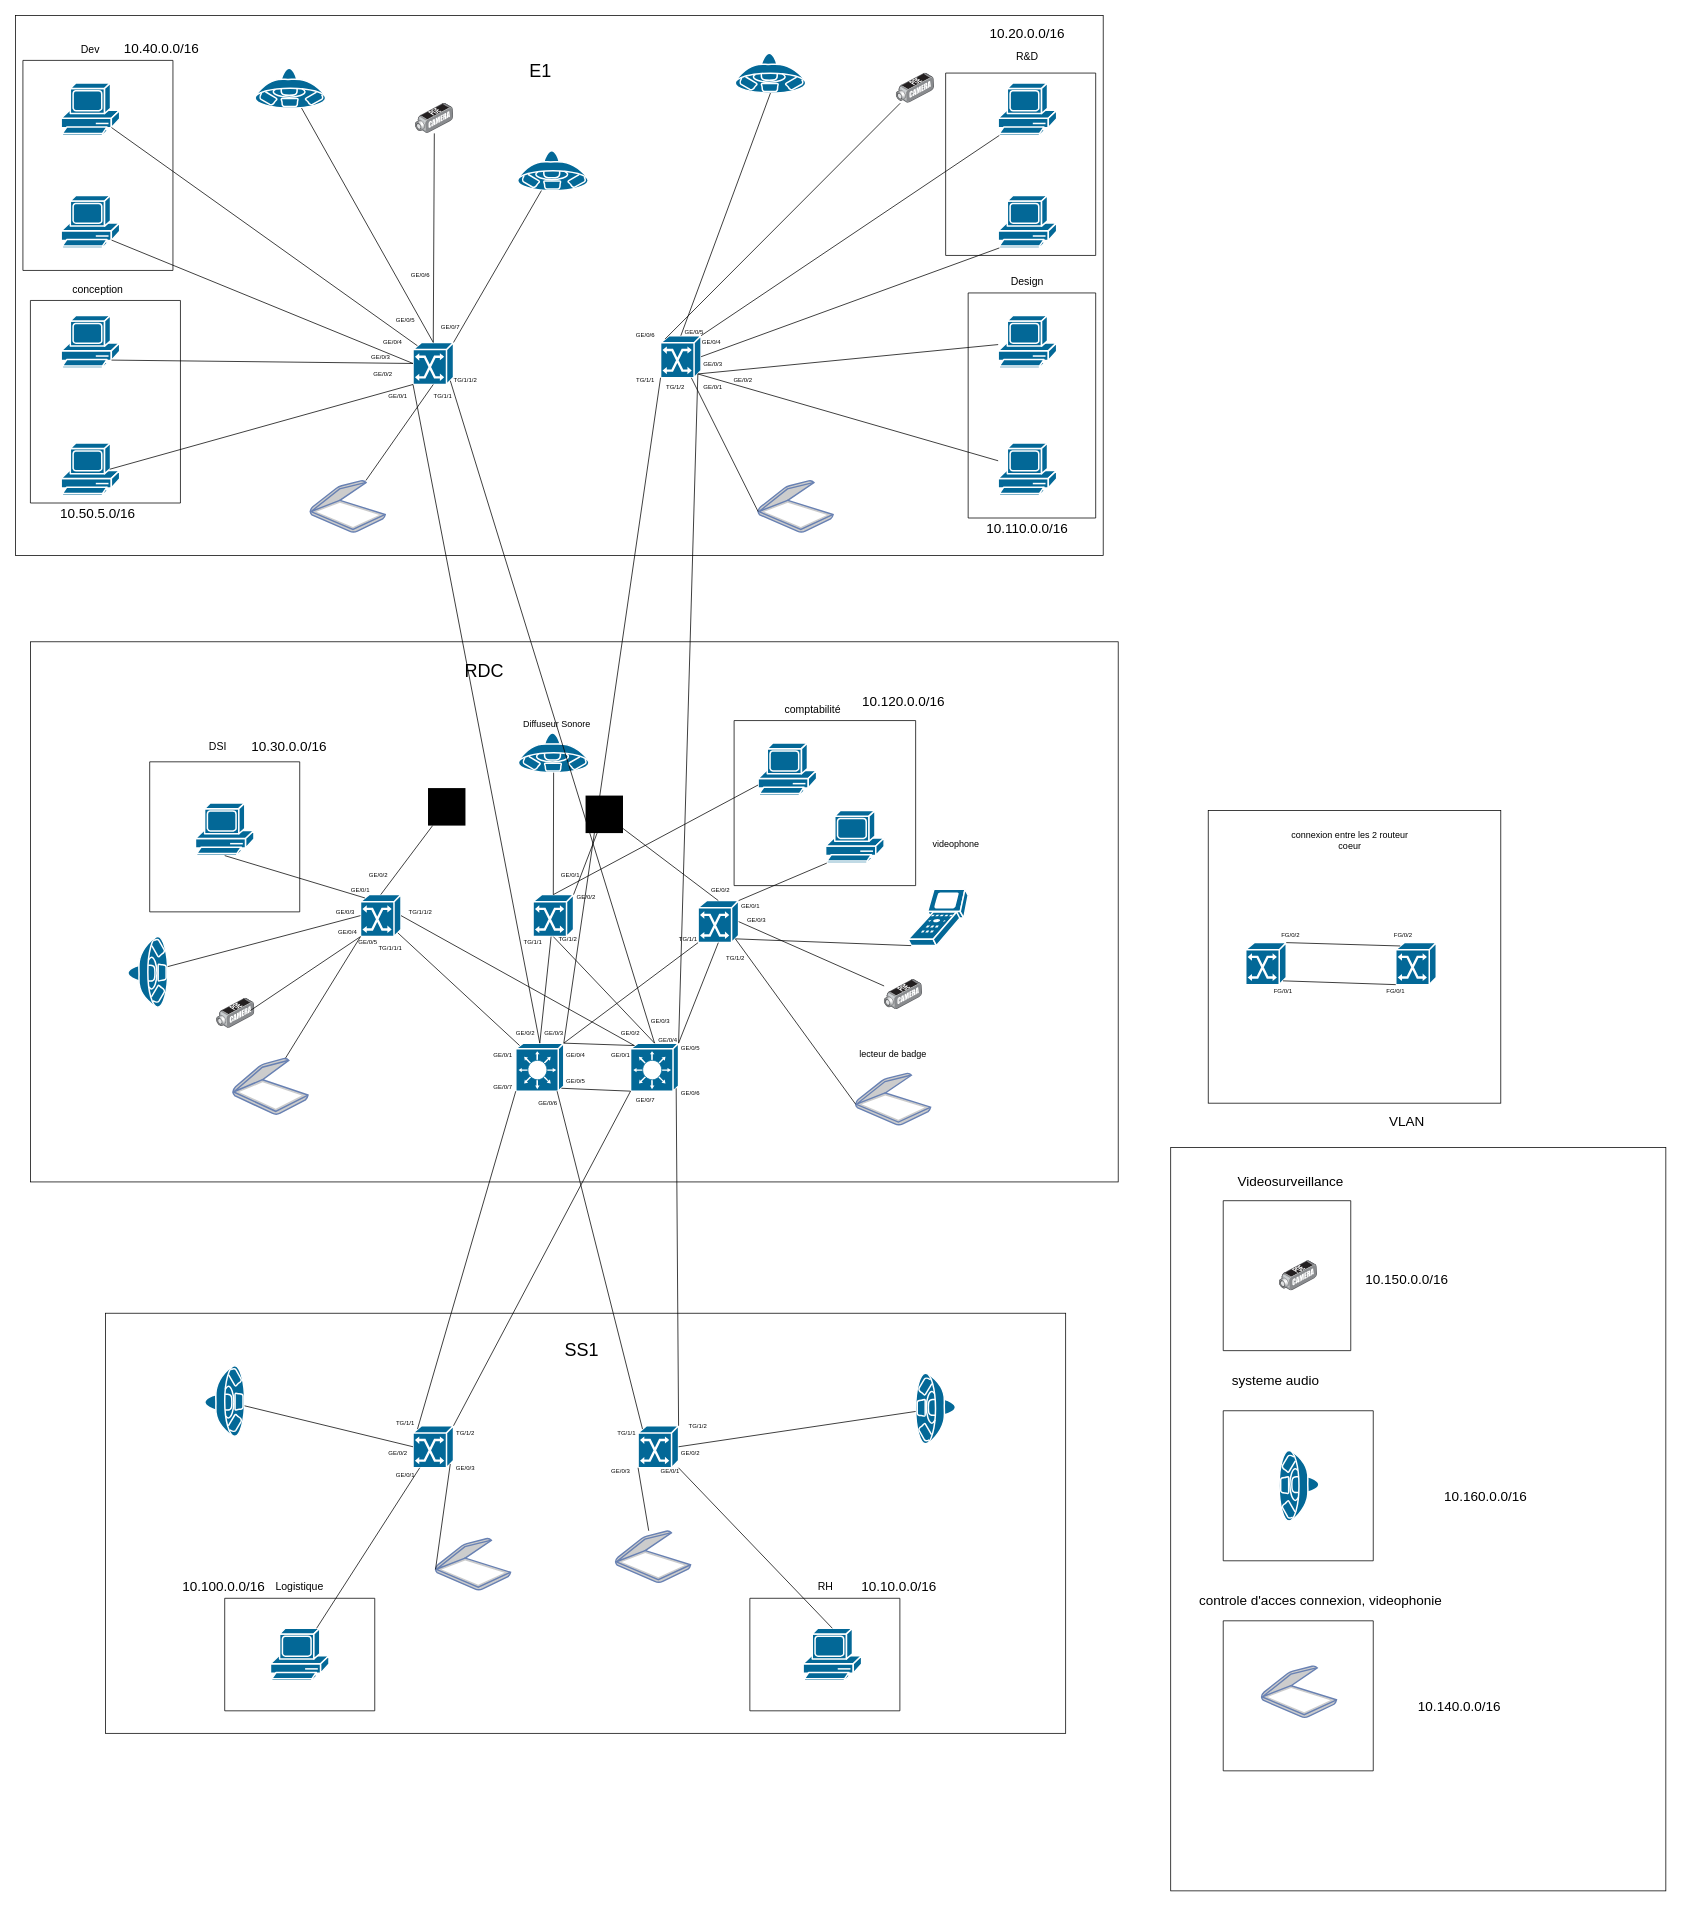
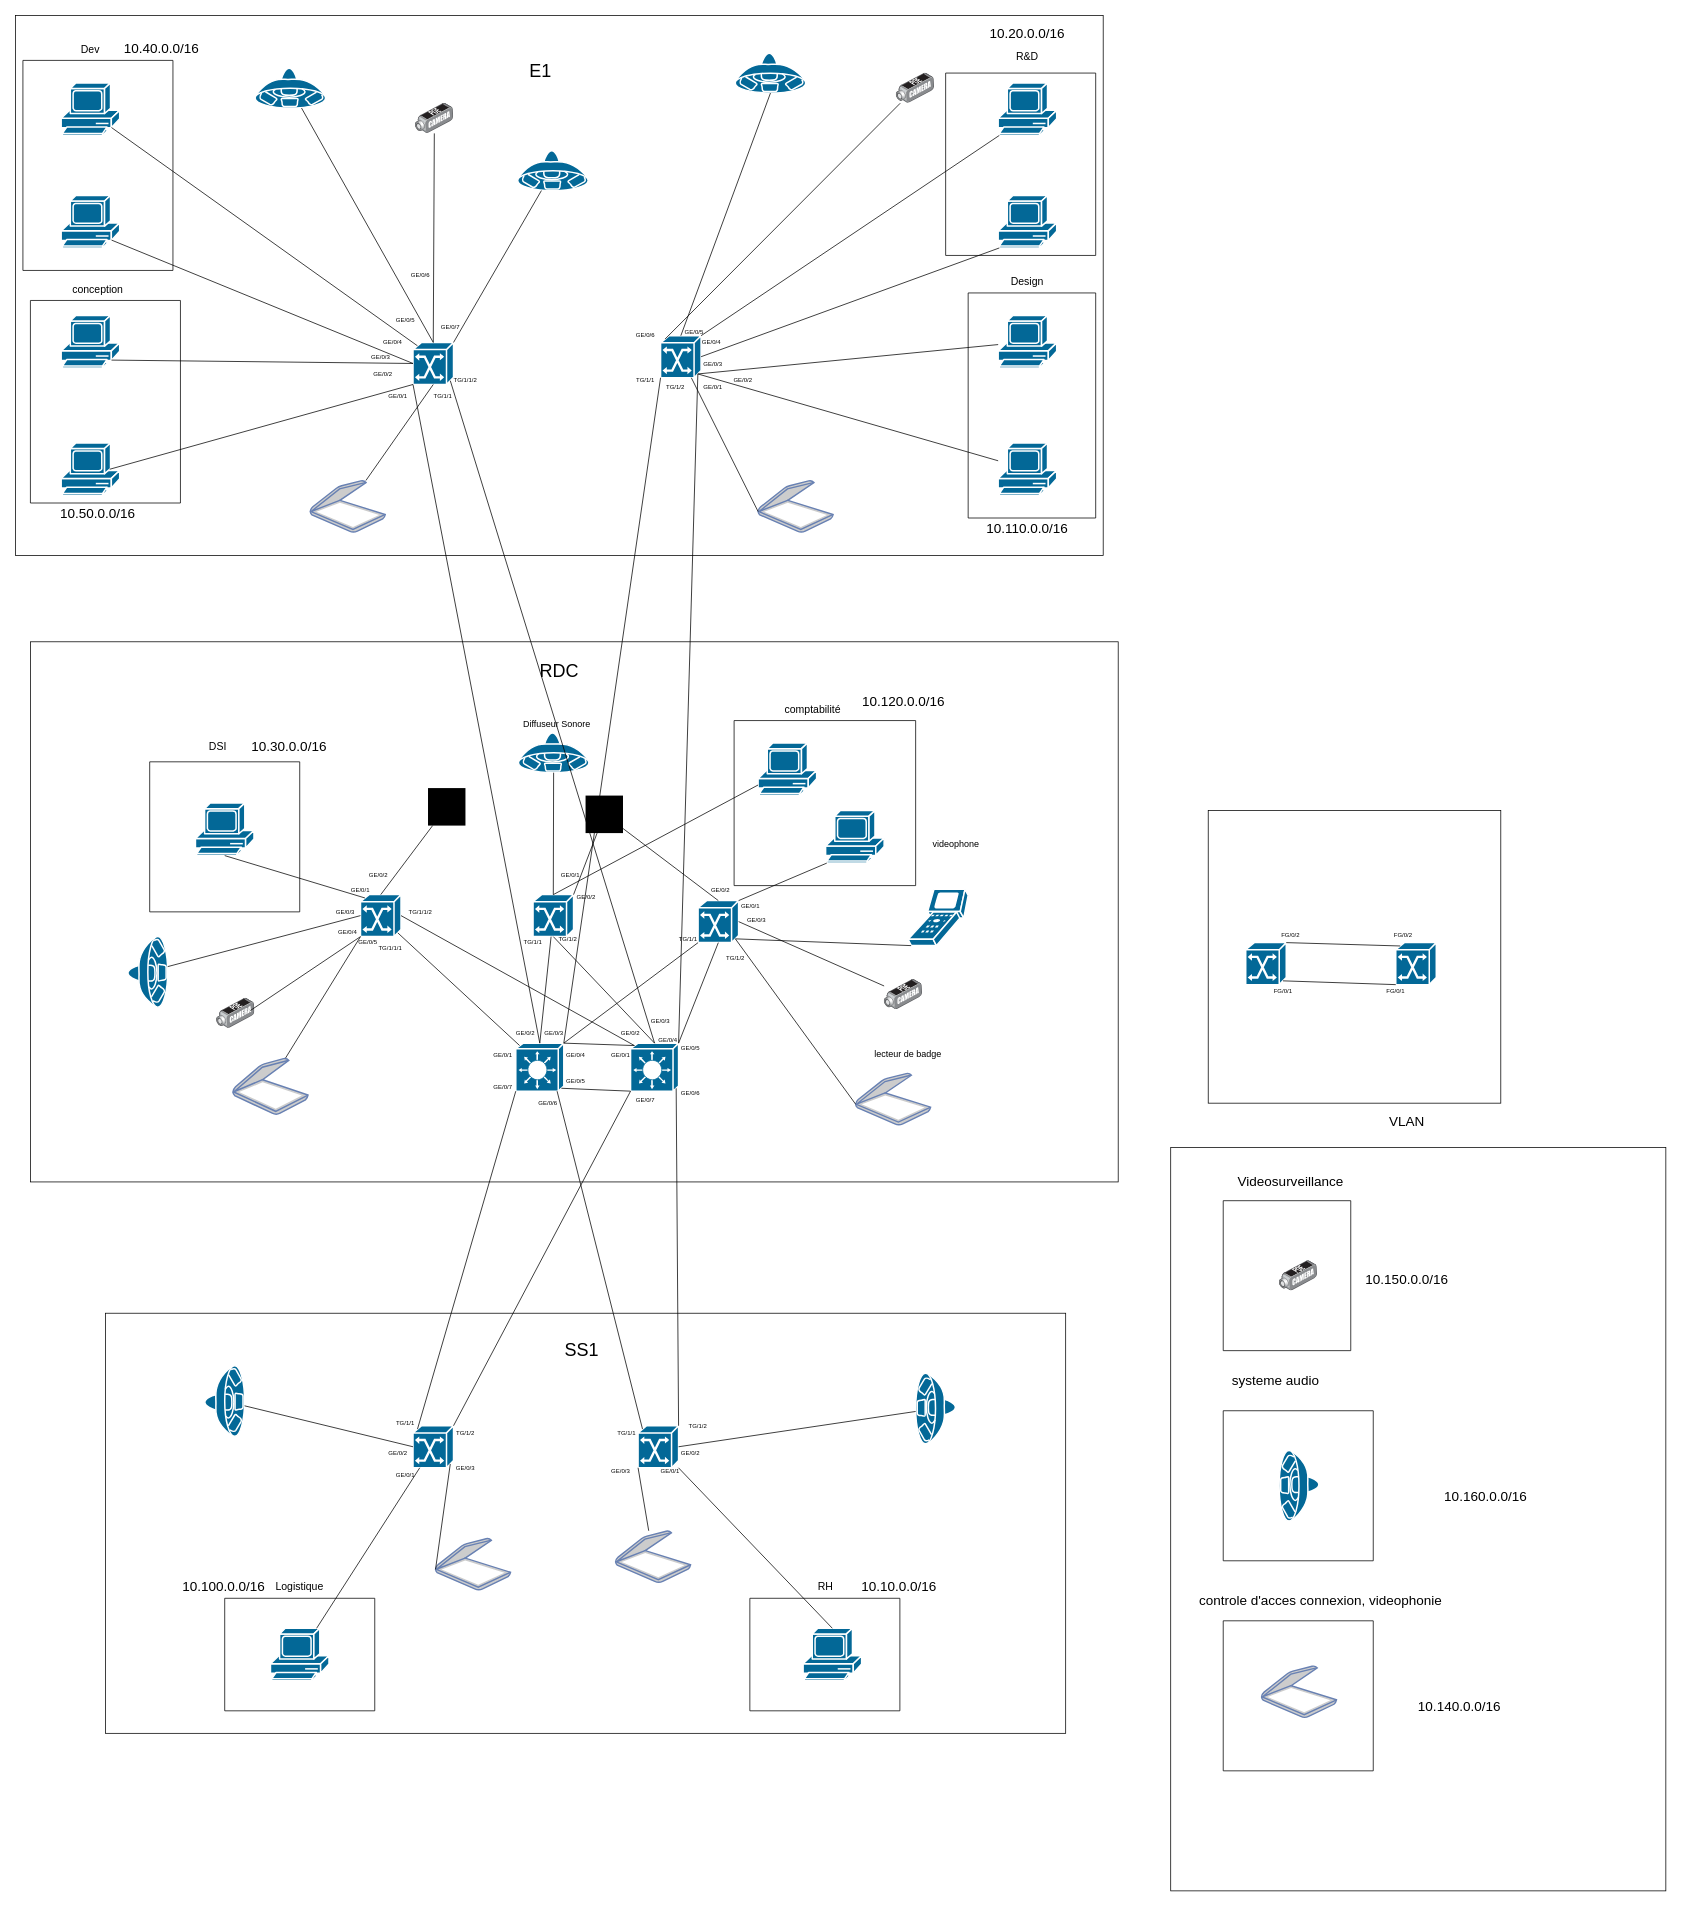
- <mxCell id="121" value="&lt;span style=&quot;font-size: 18px;&quot;&gt;10.50.5.0/16&lt;/span&gt;" style="text;strokeColor=none;align=center;fillColor=none;html=1;verticalAlign=middle;whiteSpace=wrap;rounded=0;" parent="1" vertex="1"><mxGeometry x="66.25" y="670" width="127.5" height="30" as="geometry" /></mxCell>
+ <mxCell id="121" value="&lt;span style=&quot;font-size: 18px;&quot;&gt;10.50.0.0/16&lt;/span&gt;" style="text;strokeColor=none;align=center;fillColor=none;html=1;verticalAlign=middle;whiteSpace=wrap;rounded=0;" parent="1" vertex="1"><mxGeometry x="66.25" y="670" width="127.5" height="30" as="geometry" /></mxCell>
- <mxCell id="3" value="&lt;font style=&quot;font-size: 24px;&quot;&gt;RDC&lt;/font&gt;" style="text;strokeColor=none;align=center;fillColor=none;html=1;verticalAlign=middle;whiteSpace=wrap;rounded=0;" parent="1" vertex="1"><mxGeometry x="600" y="880" width="90" height="30" as="geometry" /></mxCell>
+ <mxCell id="3" value="&lt;font style=&quot;font-size: 24px;&quot;&gt;RDC&lt;/font&gt;" style="text;strokeColor=none;align=center;fillColor=none;html=1;verticalAlign=middle;whiteSpace=wrap;rounded=0;" parent="1" vertex="1"><mxGeometry x="700" y="880" width="90" height="30" as="geometry" /></mxCell>
- <mxCell id="138" value="connexion entre les 2 routeur coeur" style="text;strokeColor=none;align=center;fillColor=none;html=1;verticalAlign=middle;whiteSpace=wrap;rounded=0;" parent="1" vertex="1"><mxGeometry x="1714" y="1090" width="170" height="60" as="geometry" /></mxCell>
- <mxCell id="48" value="lecteur de badge" style="text;strokeColor=none;align=center;fillColor=none;html=1;verticalAlign=middle;whiteSpace=wrap;rounded=0;" parent="1" vertex="1"><mxGeometry x="1135" y="1390" width="110" height="30" as="geometry" /></mxCell>
+ <mxCell id="48" value="lecteur de badge" style="text;strokeColor=none;align=center;fillColor=none;html=1;verticalAlign=middle;whiteSpace=wrap;rounded=0;" parent="1" vertex="1"><mxGeometry x="1155" y="1390" width="110" height="30" as="geometry" /></mxCell>
